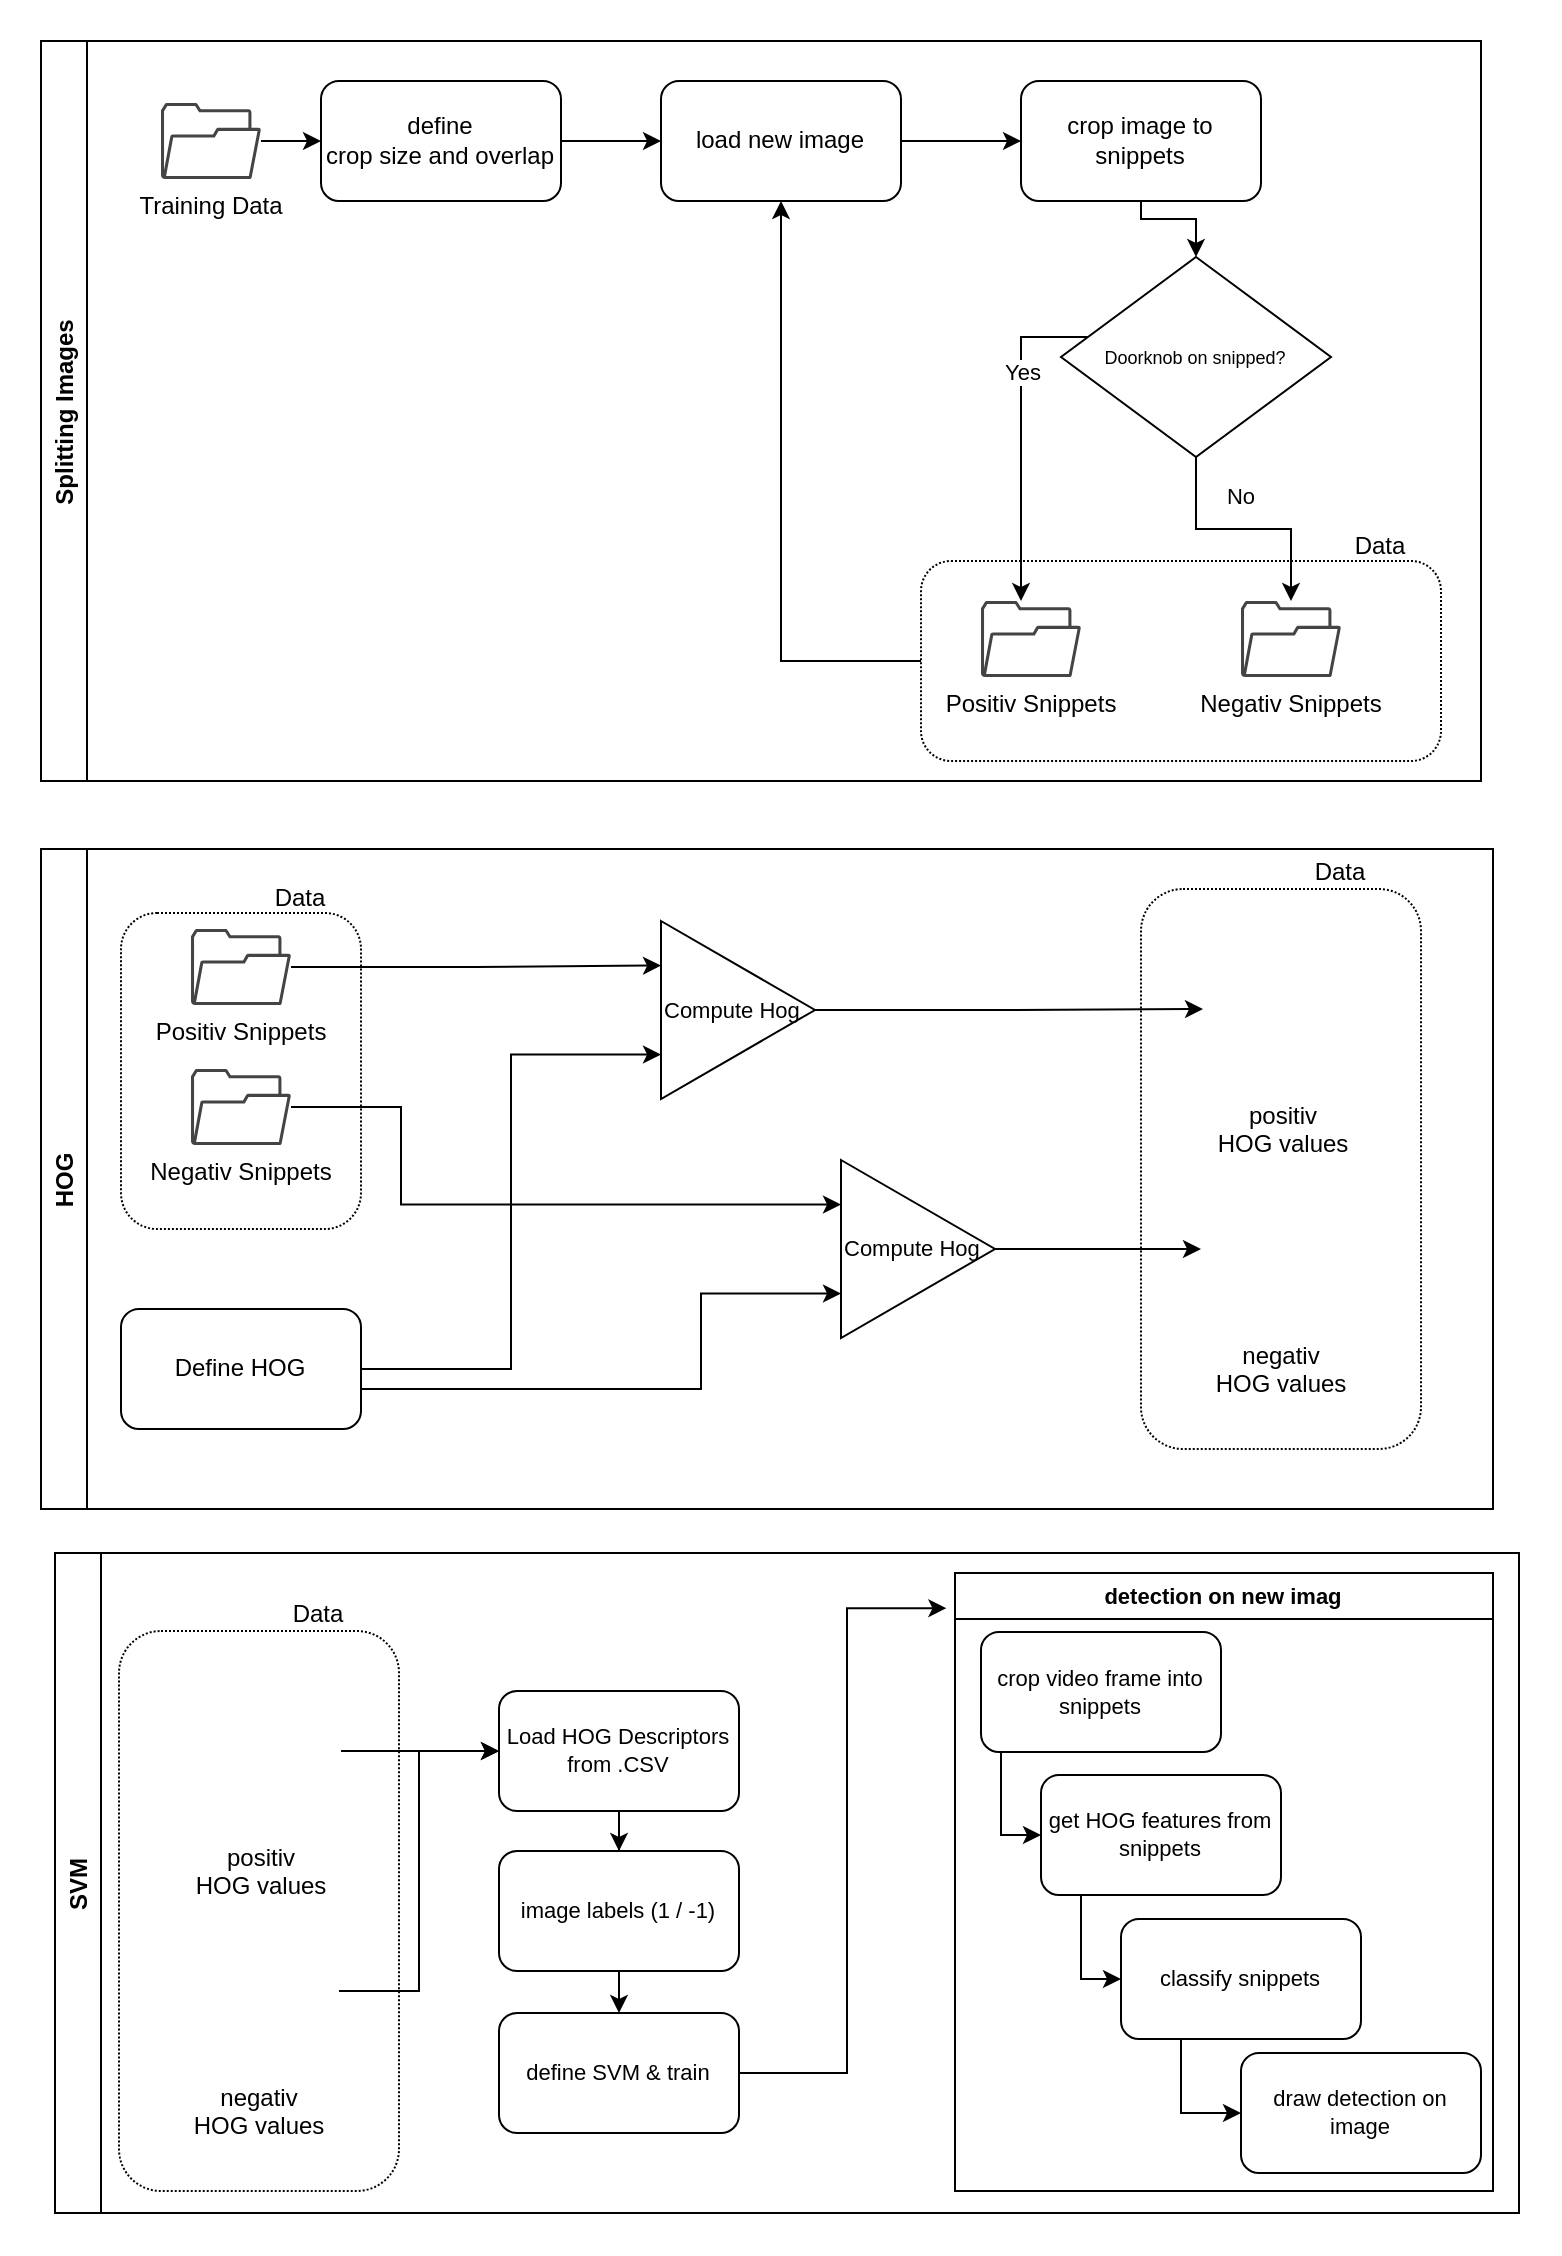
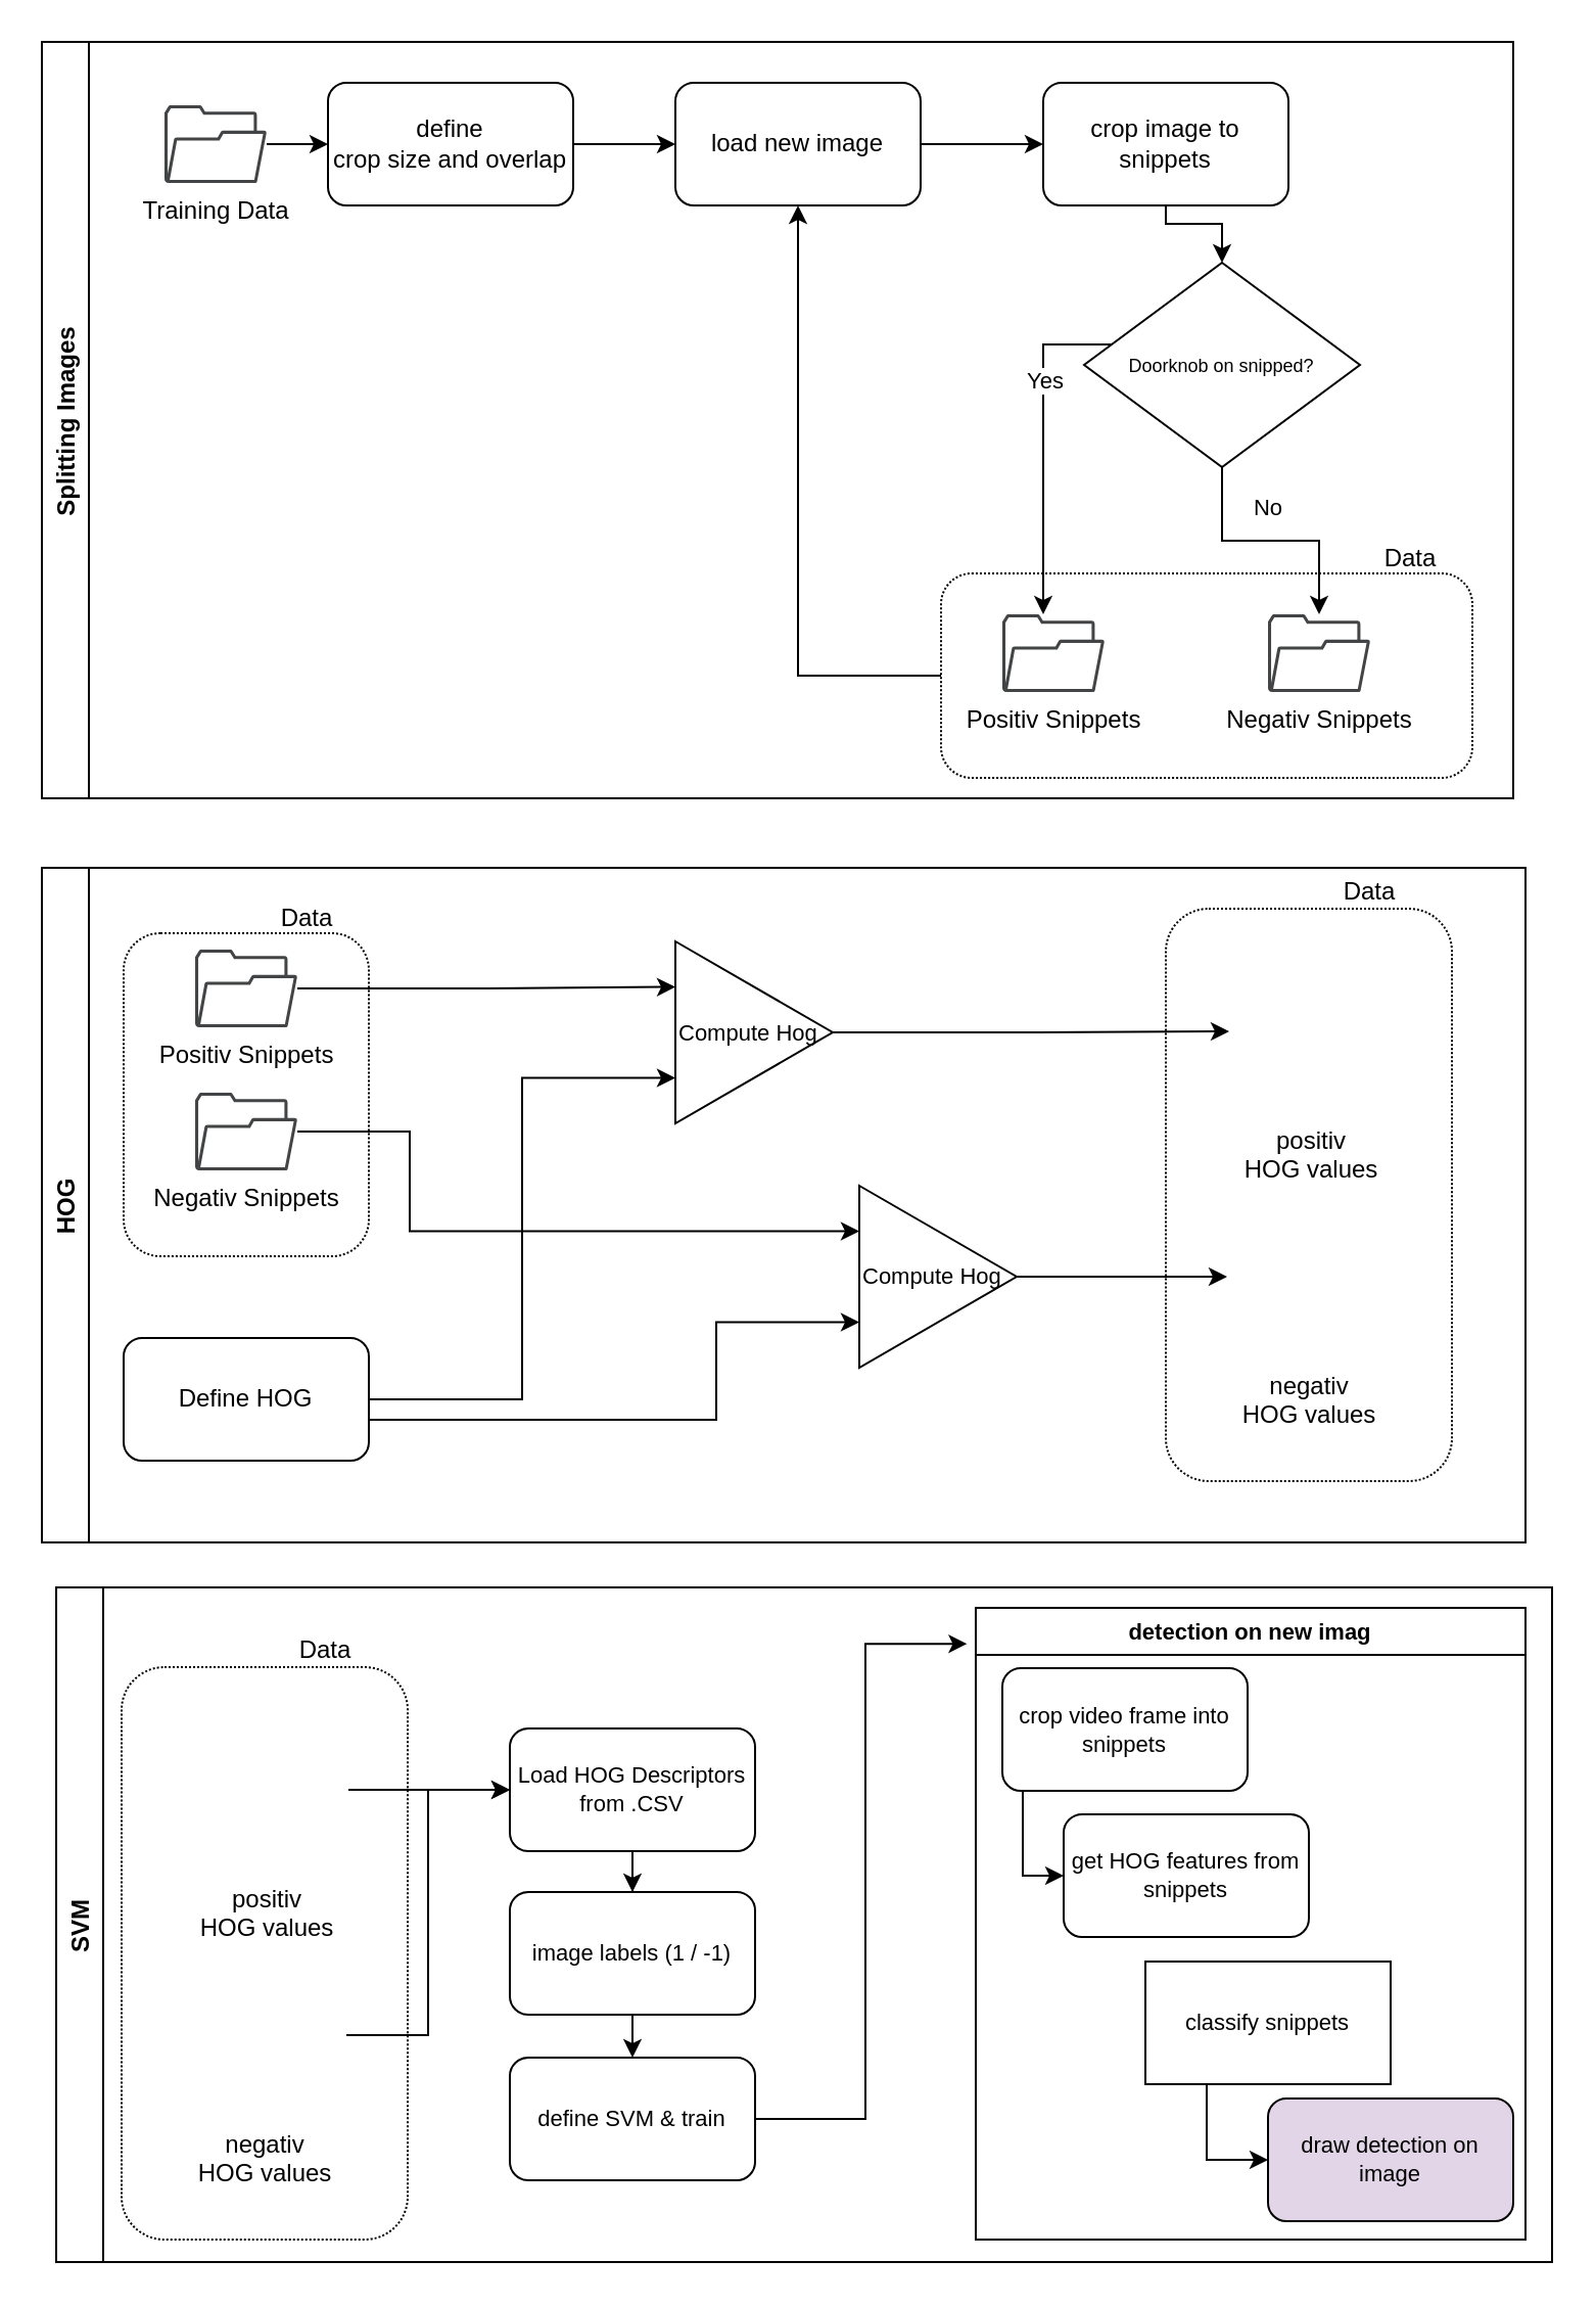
- <mxCell id="52" style="edgeStyle=orthogonalEdgeStyle;rounded=0;orthogonalLoop=1;jettySize=auto;html=1;entryX=0;entryY=0.5;entryDx=0;entryDy=0;fontSize=11;" edge="1" parent="46" source="53" target="50"><mxGeometry relative="1" as="geometry"><Array as="points"><mxPoint x="63" y="203" /></Array></mxGeometry></mxCell>
- <mxCell id="50" value="classify snippets" style="rounded=1;whiteSpace=wrap;html=1;fontSize=11;" vertex="1" parent="46"><mxGeometry x="83" y="173" width="120" height="60" as="geometry" /></mxCell>
+ <mxCell id="50" value="classify snippets" style="whiteSpace=wrap;html=1;fontSize=11;rounded=0;" vertex="1" parent="46"><mxGeometry x="83" y="173" width="120" height="60" as="geometry" /></mxCell>
- <mxCell id="51" value="draw detection on image" style="rounded=1;whiteSpace=wrap;html=1;fontSize=11;" vertex="1" parent="46"><mxGeometry x="143" y="240" width="120" height="60" as="geometry" /></mxCell>
+ <mxCell id="51" value="draw detection on image" style="rounded=1;whiteSpace=wrap;html=1;fontSize=11;fillColor=#e1d5e7;" vertex="1" parent="46"><mxGeometry x="143" y="240" width="120" height="60" as="geometry" /></mxCell>
